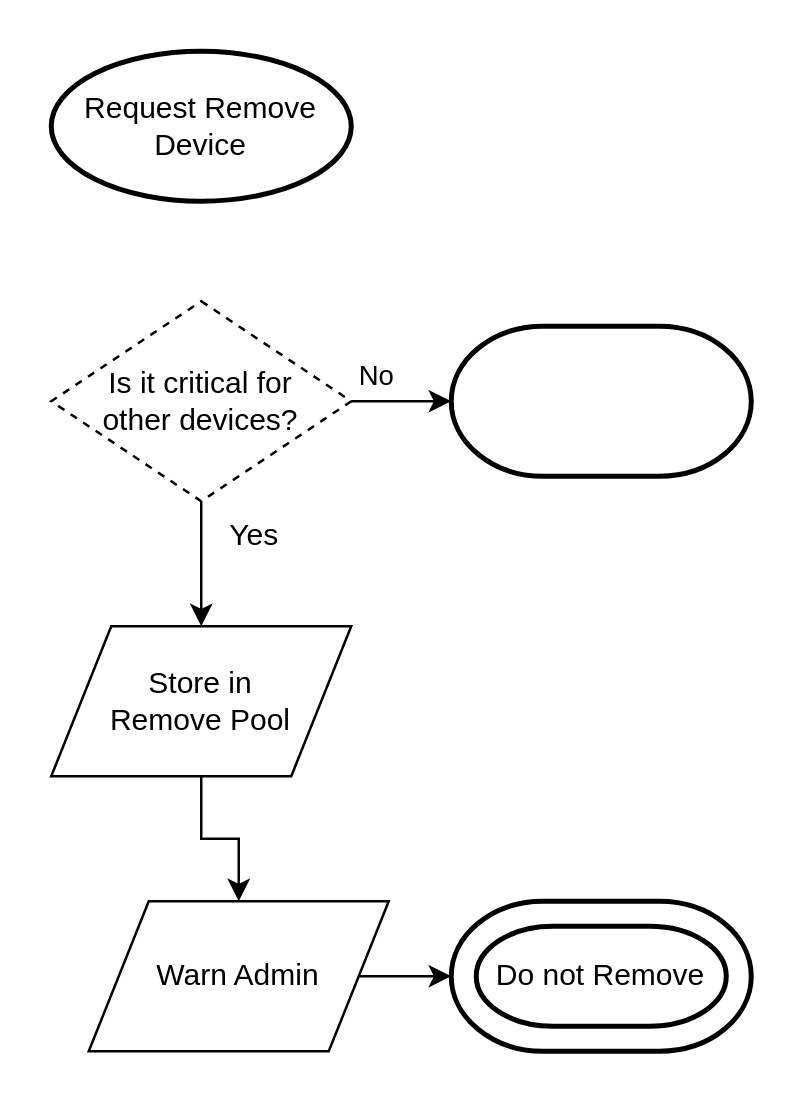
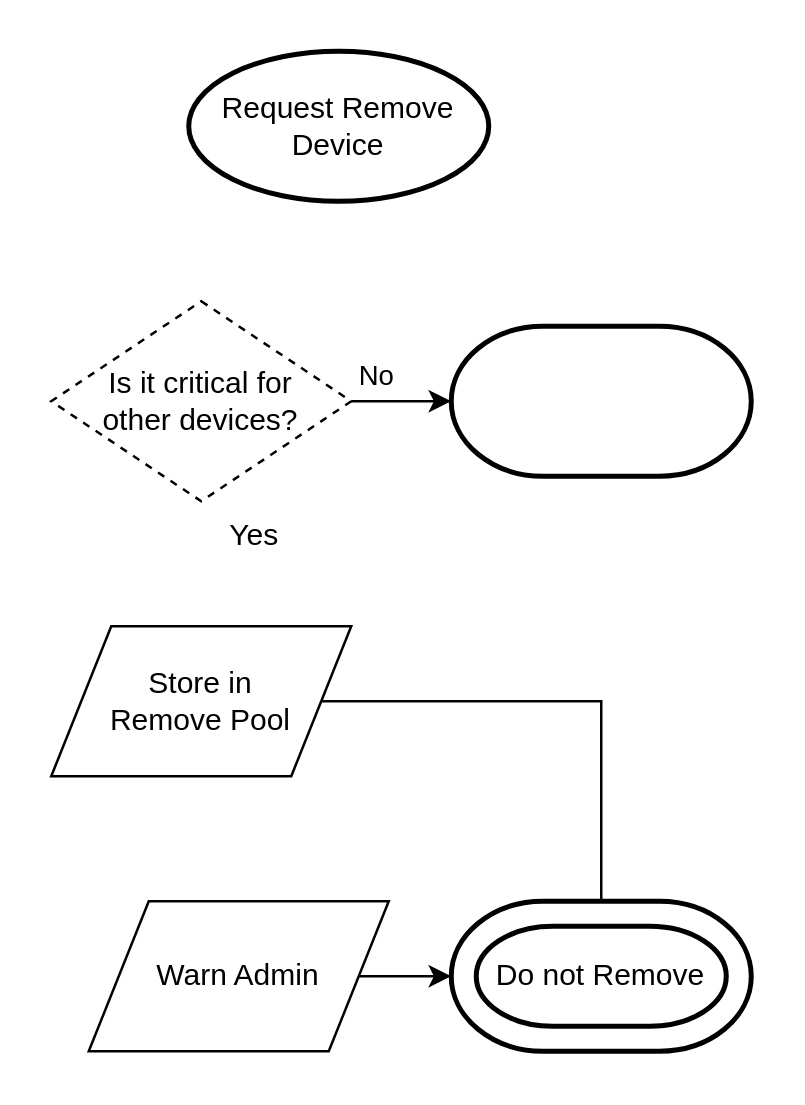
- <mxCell id="2" value="Request Remove Device" style="strokeWidth=2;html=1;shape=mxgraph.flowchart.start_1;whiteSpace=wrap;" parent="1" vertex="1"><mxGeometry x="20" y="20" width="120" height="60" as="geometry" /></mxCell>
+ <mxCell id="2" value="Request Remove Device" style="strokeWidth=2;html=1;shape=mxgraph.flowchart.start_1;whiteSpace=wrap;" parent="1" vertex="1"><mxGeometry x="75" y="20" width="120" height="60" as="geometry" /></mxCell>
- <mxCell id="4" value="" style="edgeStyle=orthogonalEdgeStyle;rounded=0;orthogonalLoop=1;jettySize=auto;html=1;" parent="1" source="5" target="7" edge="1"><mxGeometry relative="1" as="geometry"><mxPoint x="80" y="240" as="targetPoint" /></mxGeometry></mxCell>
- <mxCell id="6" style="edgeStyle=orthogonalEdgeStyle;rounded=0;orthogonalLoop=1;jettySize=auto;html=1;" edge="1" parent="1" source="7" target="15"><mxGeometry relative="1" as="geometry" /></mxCell>
+ <mxCell id="6" style="edgeStyle=orthogonalEdgeStyle;rounded=0;orthogonalLoop=1;jettySize=auto;html=1;" edge="1" parent="1" source="7" target="13"><mxGeometry relative="1" as="geometry" /></mxCell>
